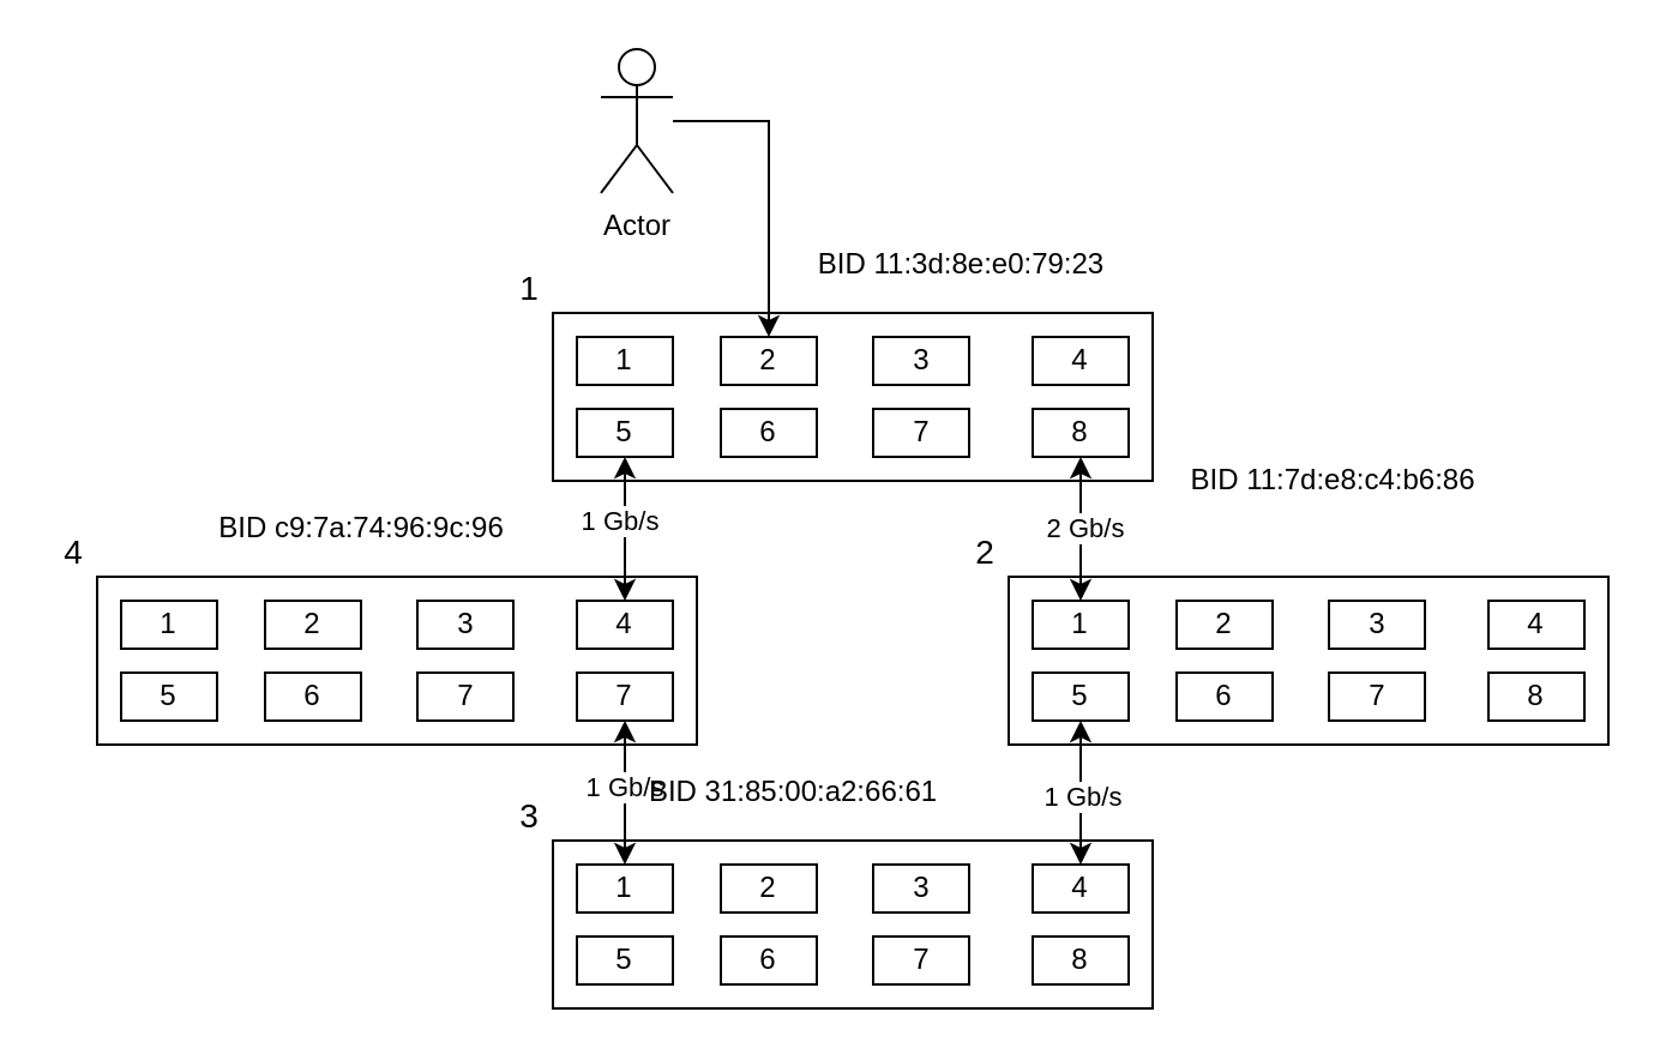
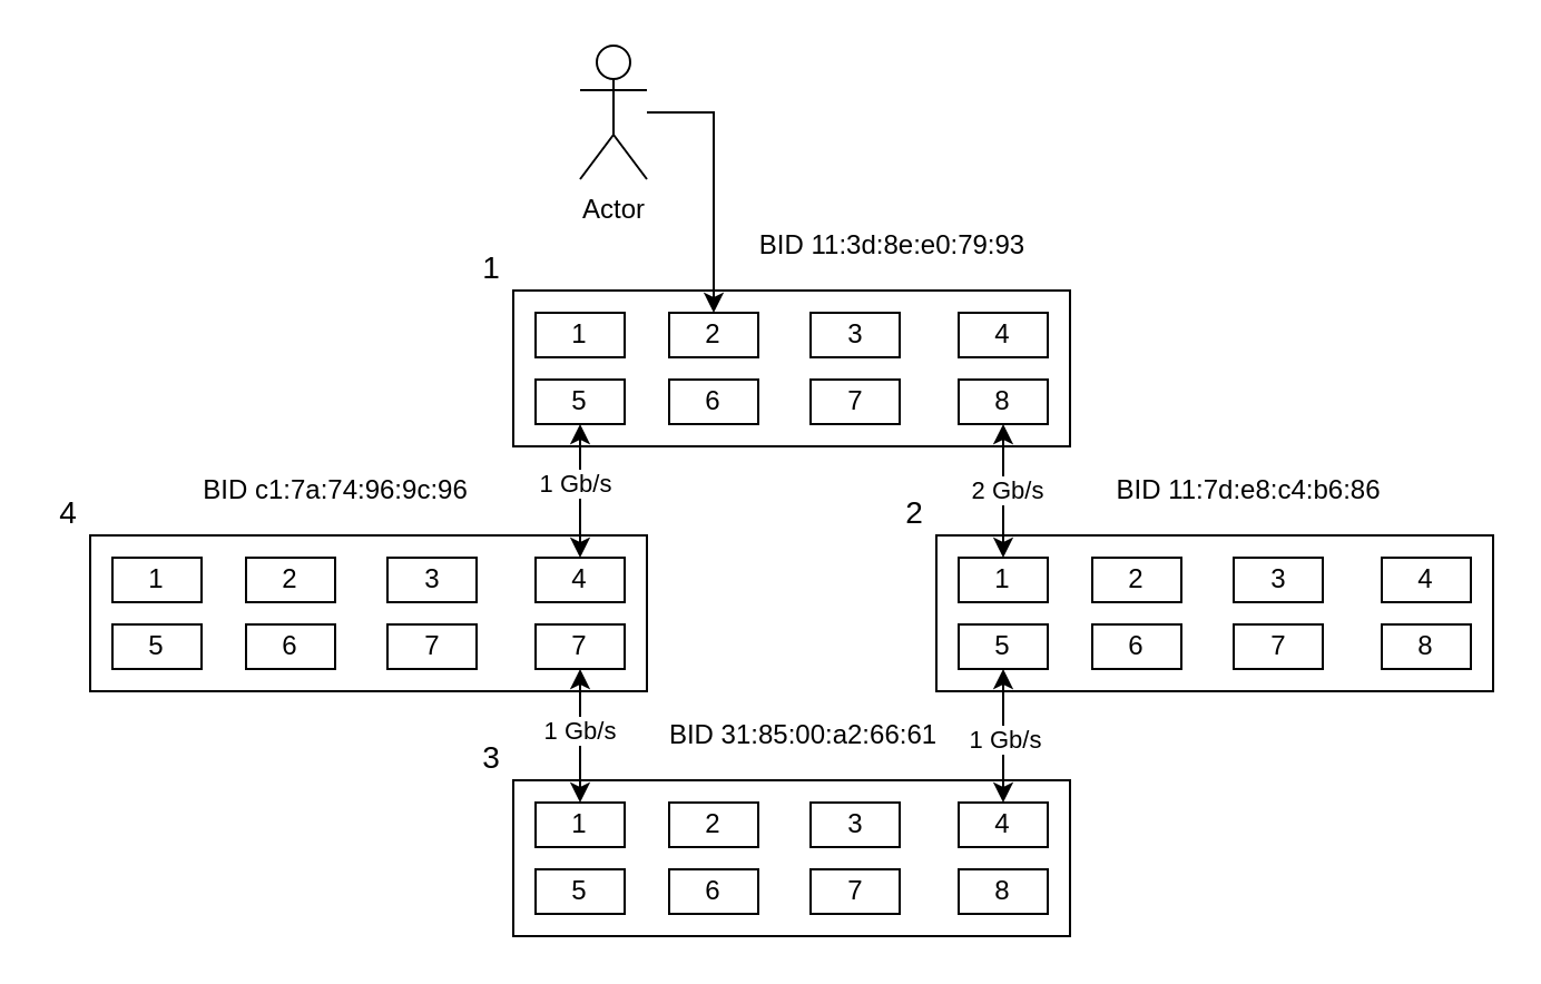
- <mxCell id="51" value="Actor" style="shape=umlActor;verticalLabelPosition=bottom;verticalAlign=top;html=1;outlineConnect=0;" vertex="1" parent="1"><mxGeometry x="250" y="20" width="30" height="60" as="geometry" /></mxCell>
+ <mxCell id="51" value="Actor" style="shape=umlActor;verticalLabelPosition=bottom;verticalAlign=top;html=1;outlineConnect=0;" vertex="1" parent="1"><mxGeometry x="260" y="20" width="30" height="60" as="geometry" /></mxCell>
- <mxCell id="60" value="BID&amp;nbsp;11:3d:8e:e0:79:23" style="text;html=1;align=center;verticalAlign=middle;resizable=0;points=[];autosize=1;strokeColor=none;fillColor=none;" vertex="1" parent="1"><mxGeometry x="335" y="100" width="130" height="20" as="geometry" /></mxCell>
+ <mxCell id="60" value="BID&amp;nbsp;11:3d:8e:e0:79:93" style="text;html=1;align=center;verticalAlign=middle;resizable=0;points=[];autosize=1;strokeColor=none;fillColor=none;" vertex="1" parent="1"><mxGeometry x="335" y="100" width="130" height="20" as="geometry" /></mxCell>
- <mxCell id="61" value="BID&amp;nbsp;11:7d:e8:c4:b6:86" style="text;html=1;align=center;verticalAlign=middle;resizable=0;points=[];autosize=1;strokeColor=none;fillColor=none;" vertex="1" parent="1"><mxGeometry x="490" y="190" width="130" height="20" as="geometry" /></mxCell>
+ <mxCell id="61" value="BID&amp;nbsp;11:7d:e8:c4:b6:86" style="text;html=1;align=center;verticalAlign=middle;resizable=0;points=[];autosize=1;strokeColor=none;fillColor=none;" vertex="1" parent="1"><mxGeometry x="495" y="210" width="130" height="20" as="geometry" /></mxCell>
- <mxCell id="63" value="BID&amp;nbsp;c9:7a:74:96:9c:96" style="text;html=1;align=center;verticalAlign=middle;resizable=0;points=[];autosize=1;strokeColor=none;fillColor=none;" vertex="1" parent="1"><mxGeometry x="85" y="210" width="130" height="20" as="geometry" /></mxCell>
+ <mxCell id="63" value="BID&amp;nbsp;c1:7a:74:96:9c:96" style="text;html=1;align=center;verticalAlign=middle;resizable=0;points=[];autosize=1;strokeColor=none;fillColor=none;" vertex="1" parent="1"><mxGeometry x="85" y="210" width="130" height="20" as="geometry" /></mxCell>
- <mxCell id="62" value="BID&amp;nbsp;31:85:00:a2:66:61" style="text;html=1;align=center;verticalAlign=middle;resizable=0;points=[];autosize=1;strokeColor=none;fillColor=none;" vertex="1" parent="1"><mxGeometry x="260" y="320" width="140" height="20" as="geometry" /></mxCell>
+ <mxCell id="62" value="BID&amp;nbsp;31:85:00:a2:66:61" style="text;html=1;align=center;verticalAlign=middle;resizable=0;points=[];autosize=1;strokeColor=none;fillColor=none;" vertex="1" parent="1"><mxGeometry x="290" y="320" width="140" height="20" as="geometry" /></mxCell>
